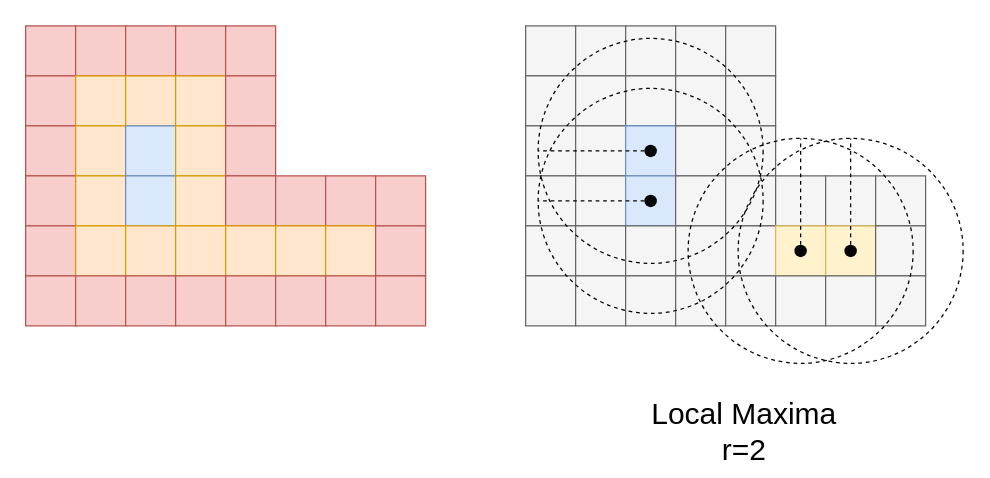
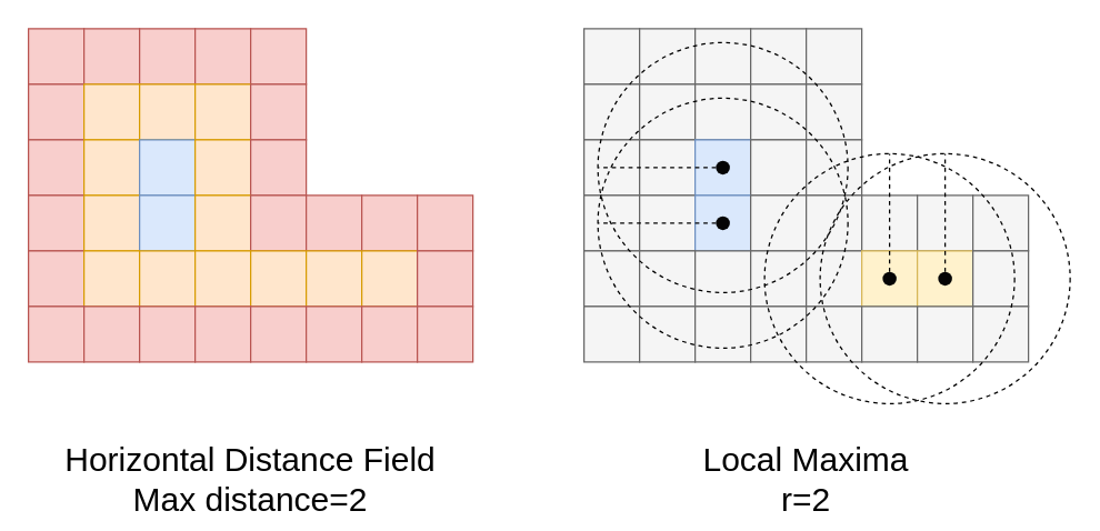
+ <mxCell id="80" value="&lt;font style=&quot;font-size: 24px&quot;&gt;Horizontal Distance Field&lt;br&gt;Max distance=2&lt;br&gt;&lt;/font&gt;" style="text;html=1;strokeColor=none;fillColor=none;align=center;verticalAlign=middle;whiteSpace=wrap;rounded=0;fontColor=#000000;" vertex="1" parent="1"><mxGeometry x="20" y="330" width="320" height="30" as="geometry" /></mxCell>
- <mxCell id="81" value="&lt;font style=&quot;font-size: 24px&quot;&gt;Local Maxima &lt;br&gt;r=2&lt;/font&gt;" style="text;html=1;strokeColor=none;fillColor=none;align=center;verticalAlign=middle;whiteSpace=wrap;rounded=0;fontColor=#000000;" vertex="1" parent="1"><mxGeometry x="435" y="330" width="320" height="30" as="geometry" /></mxCell>
+ <mxCell id="81" value="&lt;font style=&quot;font-size: 24px&quot;&gt;Local Maxima &lt;br&gt;r=2&lt;/font&gt;" style="text;html=1;strokeColor=none;fillColor=none;align=center;verticalAlign=middle;whiteSpace=wrap;rounded=0;fontColor=#000000;" vertex="1" parent="1"><mxGeometry x="420" y="330" width="320" height="30" as="geometry" /></mxCell>
